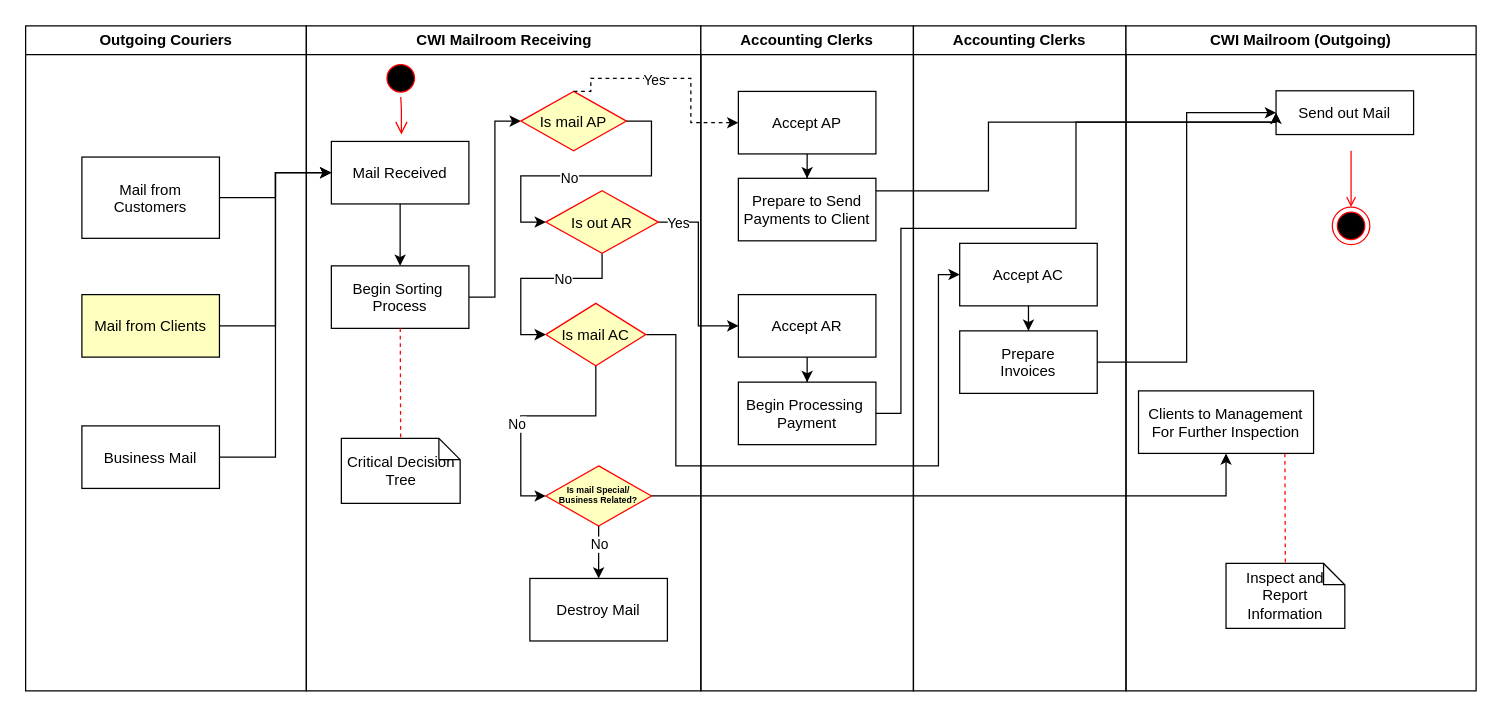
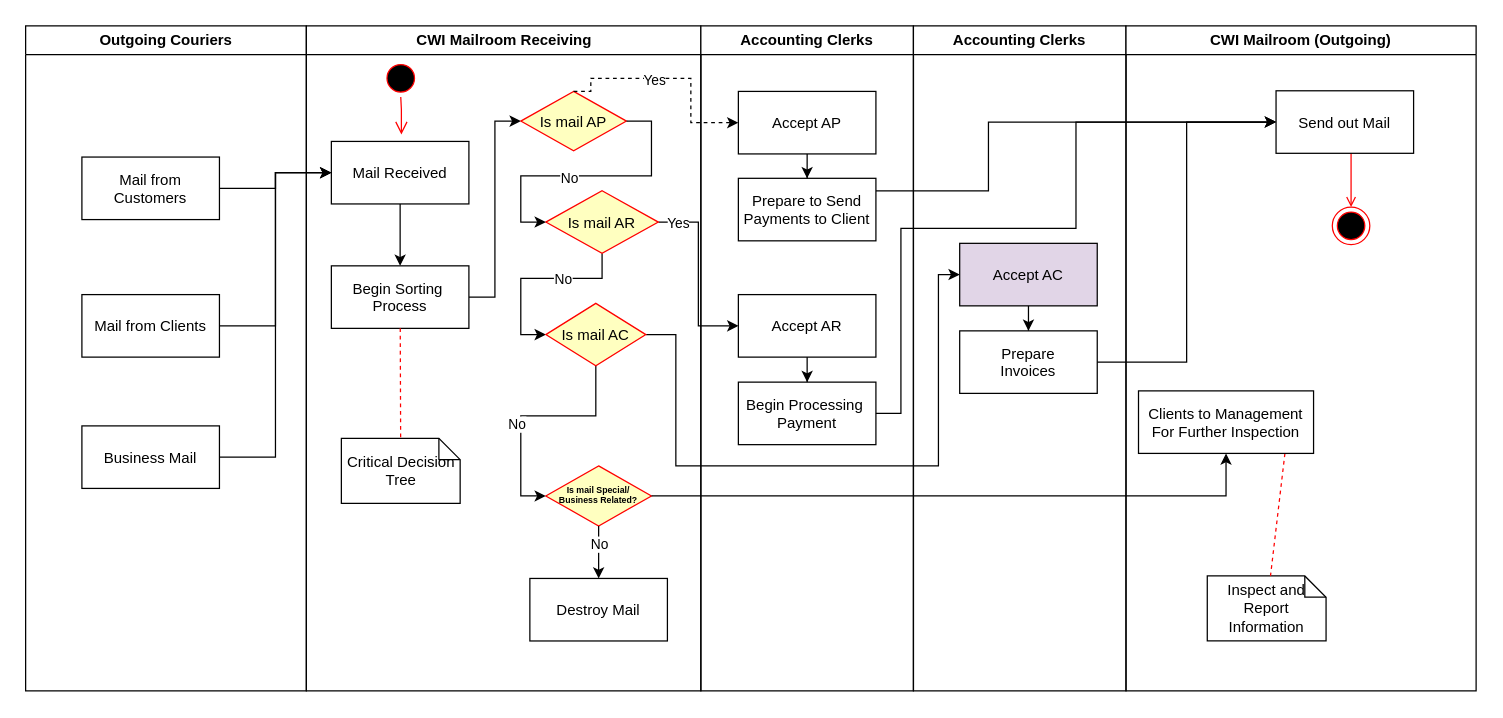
- <mxCell id="53" value="Send out Mail" style="" vertex="1" parent="1"><mxGeometry x="1020" y="72" width="110" height="35" as="geometry" /></mxCell>
+ <mxCell id="53" value="Send out Mail" style="" vertex="1" parent="1"><mxGeometry x="1020" y="72" width="110" height="50" as="geometry" /></mxCell>
- <mxCell id="3" value="Mail from&#10;Customers" style="" parent="2" vertex="1"><mxGeometry x="45" y="105" width="110" height="65" as="geometry" /></mxCell>
+ <mxCell id="3" value="Mail from&#10;Customers" style="" parent="2" vertex="1"><mxGeometry x="45" y="105" width="110" height="50" as="geometry" /></mxCell>
- <mxCell id="35" value="Is out AR" style="rhombus;fillColor=#ffffc0;strokeColor=#ff0000;" parent="1" vertex="1"><mxGeometry x="436" y="152" width="90" height="50" as="geometry" /></mxCell>
+ <mxCell id="35" value="Is mail AR" style="rhombus;fillColor=#ffffc0;strokeColor=#ff0000;" parent="1" vertex="1"><mxGeometry x="436" y="152" width="90" height="50" as="geometry" /></mxCell>
- <mxCell id="26" value="Accept AC" style="" vertex="1" parent="24"><mxGeometry x="37" y="174" width="110" height="50" as="geometry" /></mxCell>
+ <mxCell id="26" value="Accept AC" style="fillColor=#e1d5e7;" vertex="1" parent="24"><mxGeometry x="37" y="174" width="110" height="50" as="geometry" /></mxCell>
- <mxCell id="4" value="Mail from Clients" style="fillColor=#ffffc0;" parent="2" vertex="1"><mxGeometry x="45" y="215" width="110" height="50" as="geometry" /></mxCell>
+ <mxCell id="4" value="Mail from Clients" style="" parent="2" vertex="1"><mxGeometry x="45" y="215" width="110" height="50" as="geometry" /></mxCell>
- <mxCell id="43" value="Inspect and Report Information" style="shape=note;whiteSpace=wrap;size=17" vertex="1" parent="40"><mxGeometry x="80" y="430" width="95" height="52" as="geometry" /></mxCell>
+ <mxCell id="43" value="Inspect and Report Information" style="shape=note;whiteSpace=wrap;size=17" vertex="1" parent="40"><mxGeometry x="65" y="440" width="95" height="52" as="geometry" /></mxCell>
